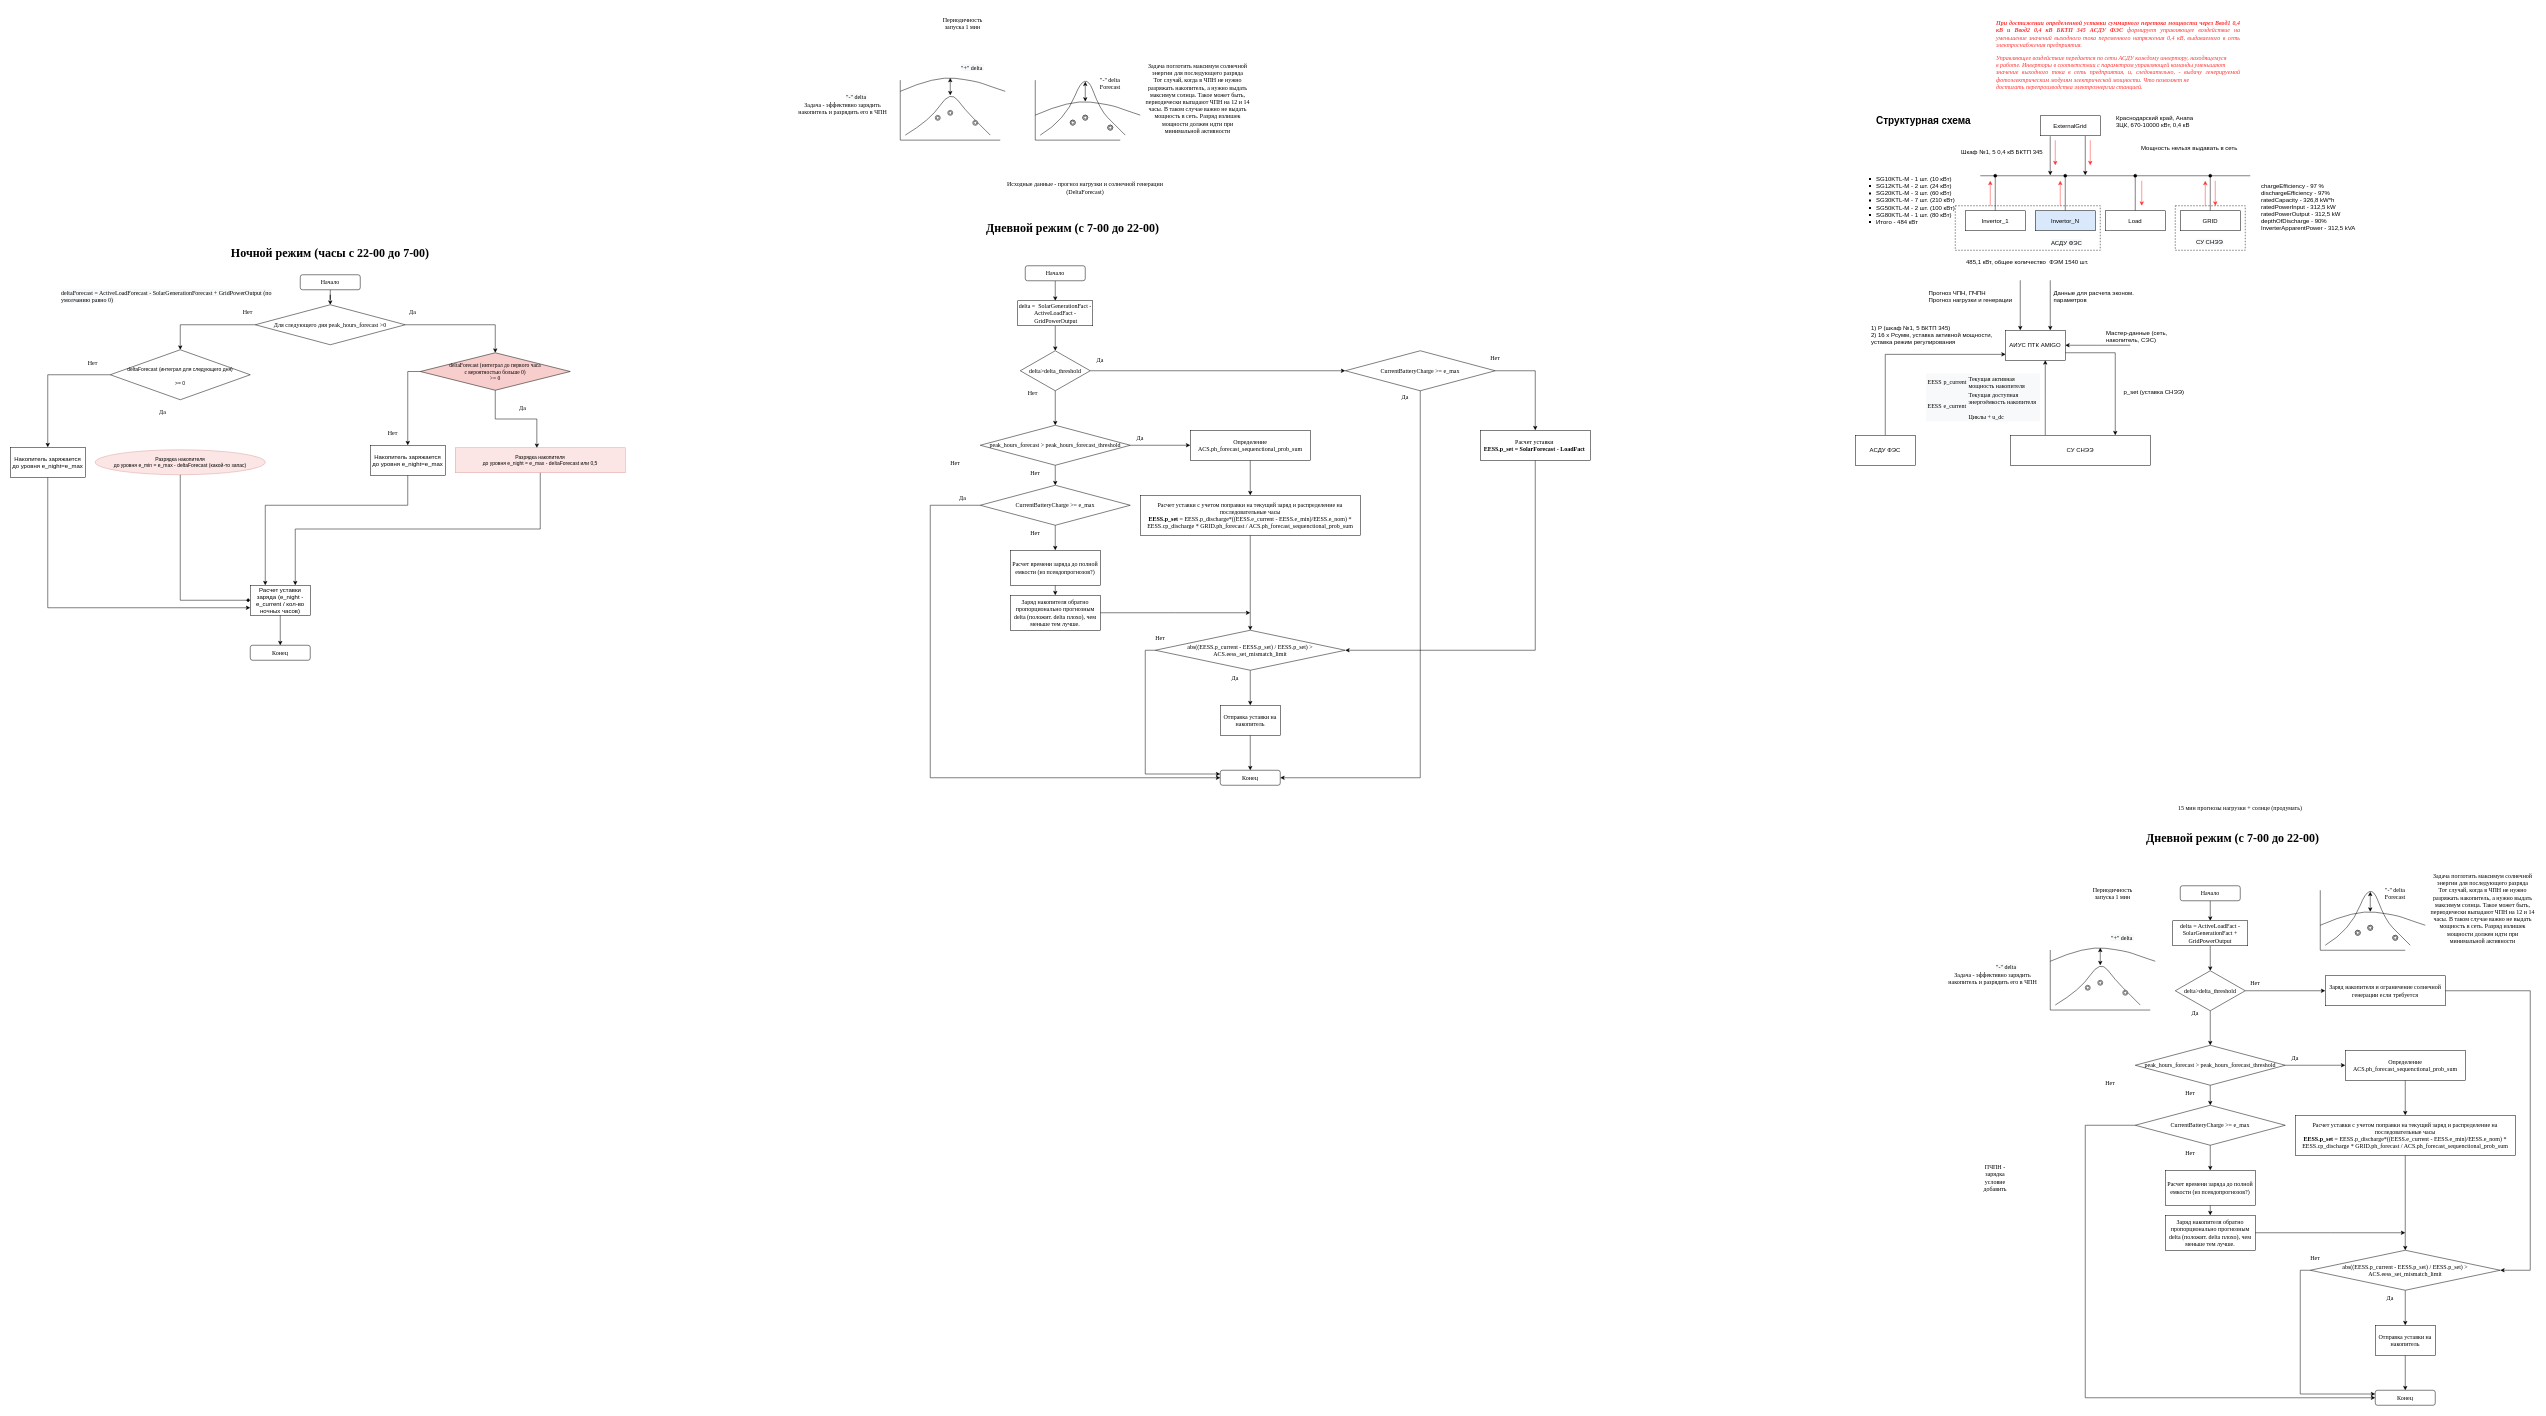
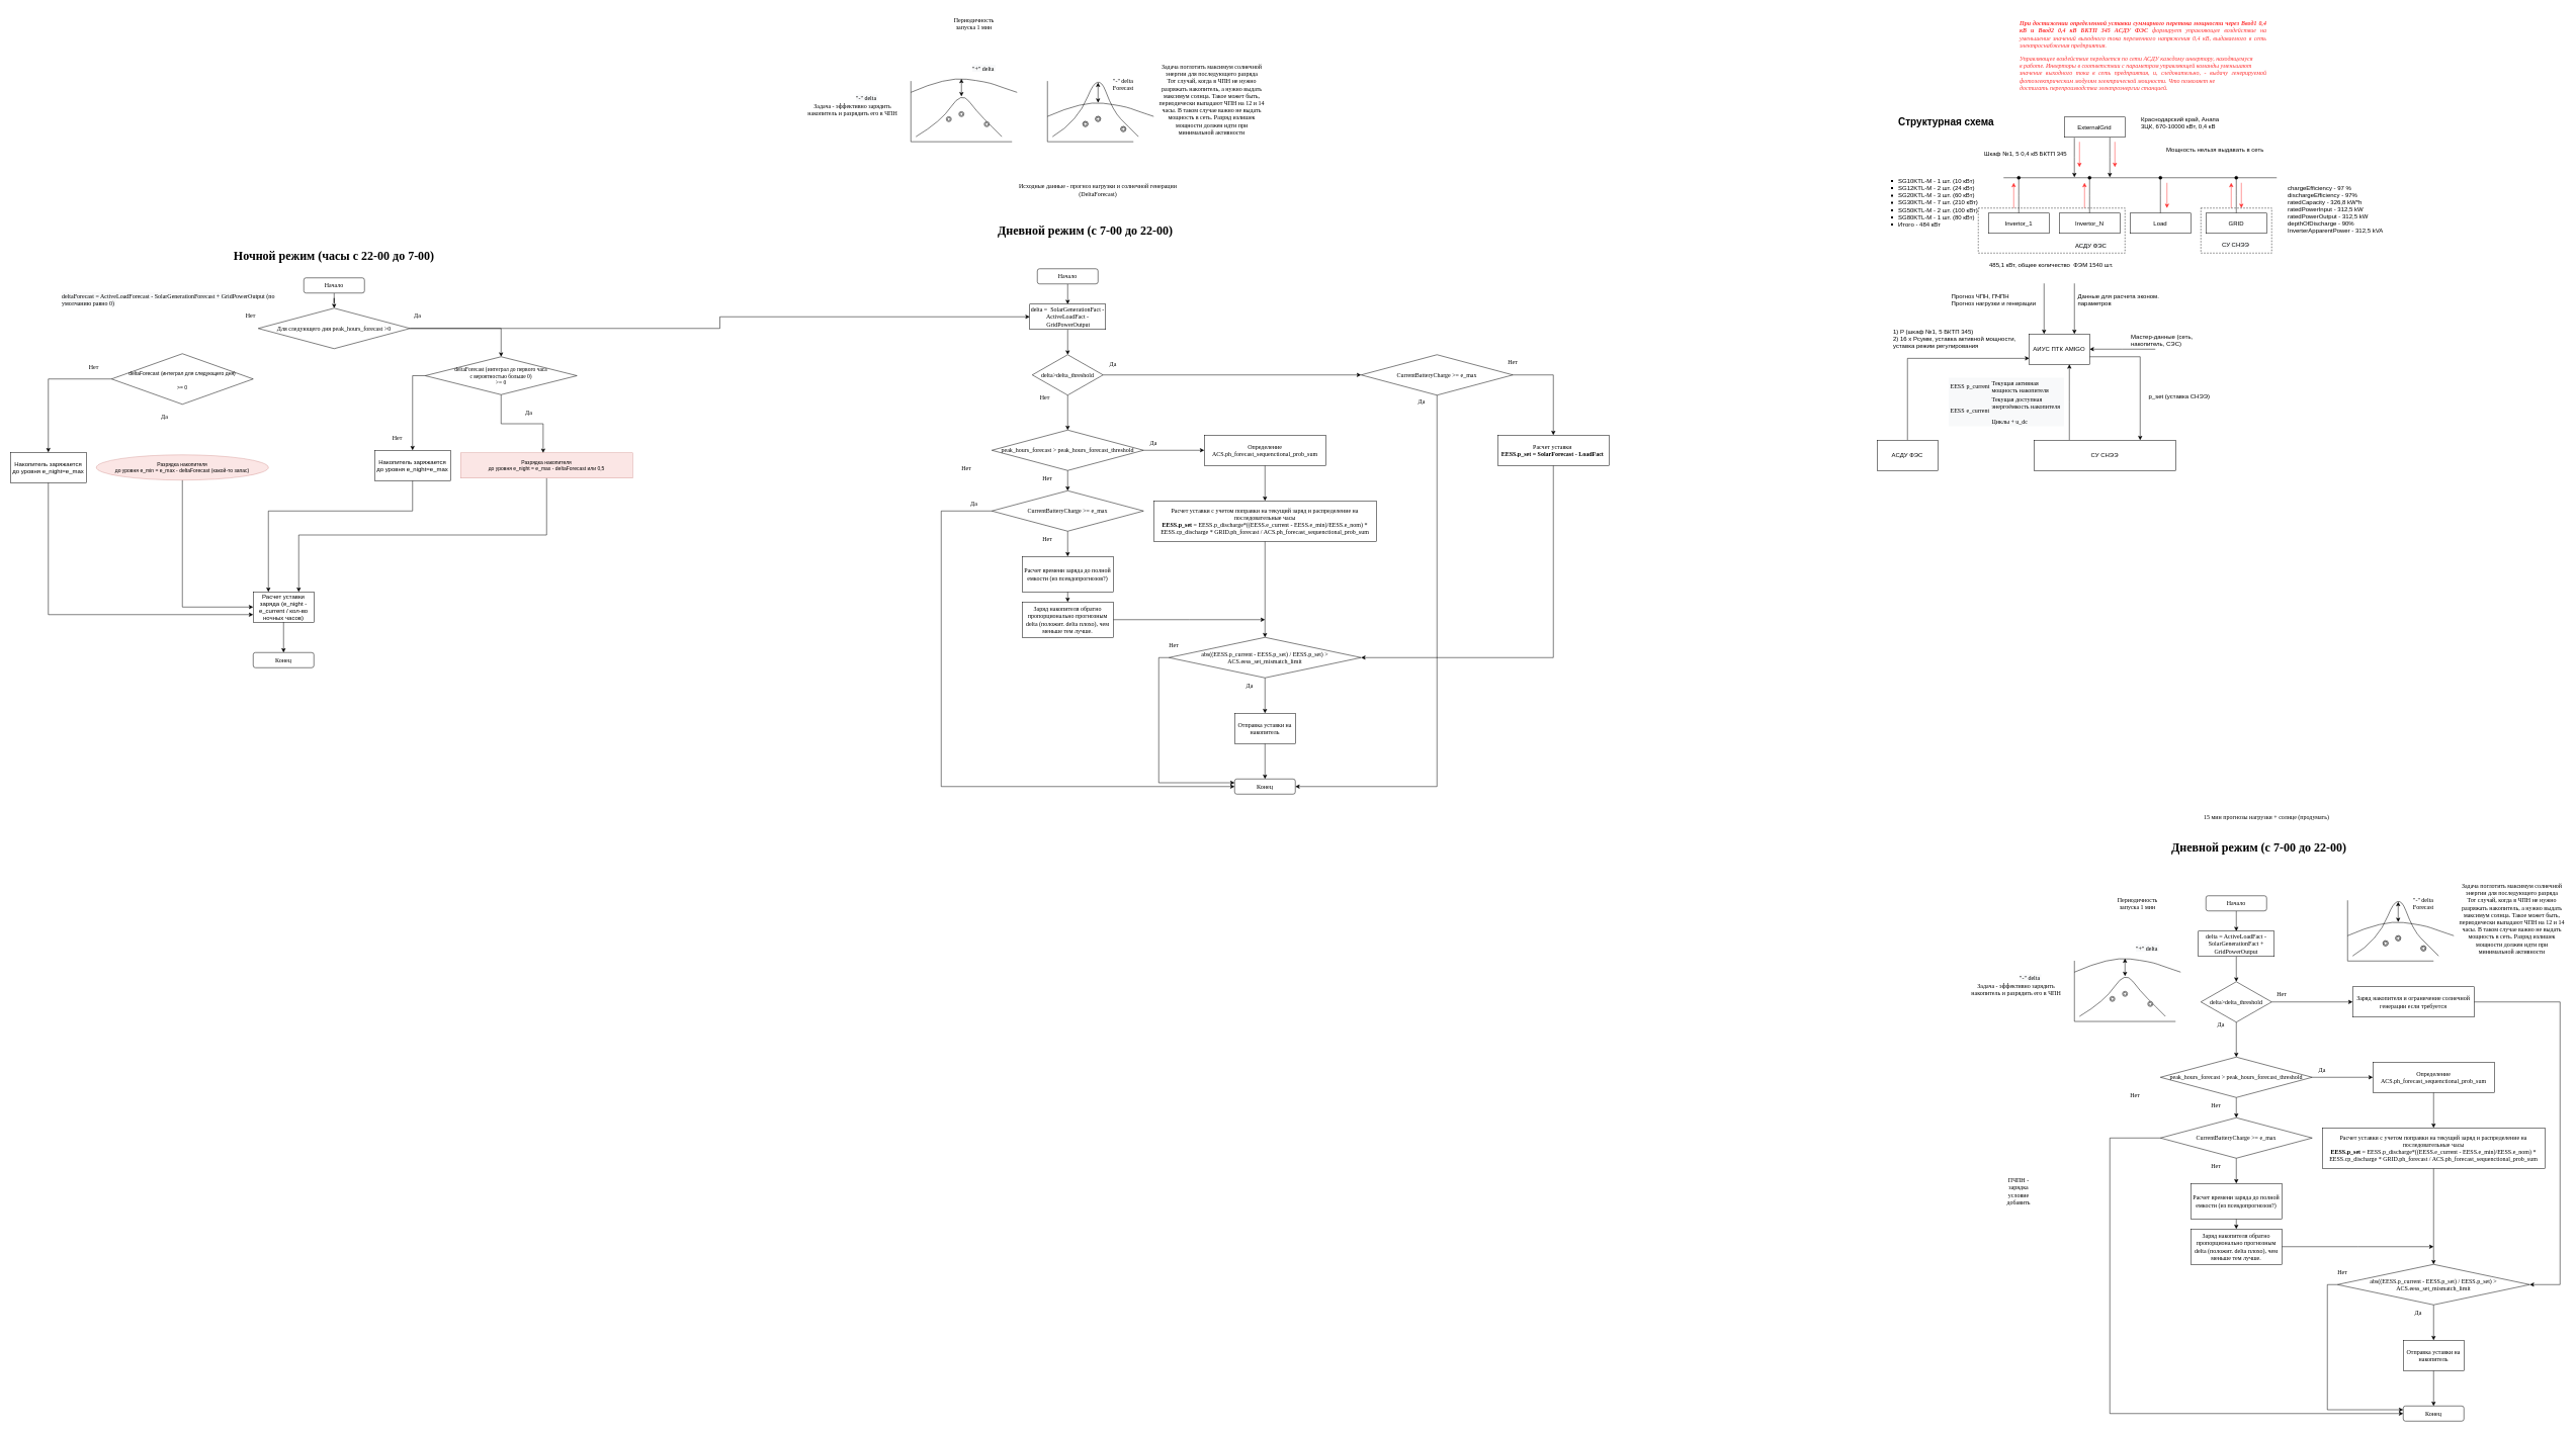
- <mxCell id="77" value="Invertor_N" style="rounded=0;whiteSpace=wrap;html=1;fillColor=#dae8fc;" parent="1" vertex="1"><mxGeometry x="4070" y="421" width="120" height="40" as="geometry" /></mxCell>
+ <mxCell id="77" value="Invertor_N" style="rounded=0;whiteSpace=wrap;html=1;" parent="1" vertex="1"><mxGeometry x="4070" y="421" width="120" height="40" as="geometry" /></mxCell>
- <mxCell id="113" style="edgeStyle=orthogonalEdgeStyle;rounded=0;orthogonalLoop=1;jettySize=auto;html=1;fontSize=24;" edge="1" parent="1" source="115" target="117"><mxGeometry relative="1" as="geometry"><mxPoint x="390" y="759" as="targetPoint" /></mxGeometry></mxCell>
+ <mxCell id="113" style="edgeStyle=orthogonalEdgeStyle;rounded=0;orthogonalLoop=1;jettySize=auto;html=1;fontSize=24;" edge="1" parent="1" source="115" target="28"><mxGeometry relative="1" as="geometry"><mxPoint x="390" y="759" as="targetPoint" /></mxGeometry></mxCell>
- <mxCell id="126" value="deltaForecast (интеграл до первого часа &#10;с вероятностью больше 0)&#10;&gt;= 0" style="rhombus;fontFamily=Times New Roman;fontSize=11;fillColor=#f8cecc;" vertex="1" parent="1"><mxGeometry x="840" y="705" width="300" height="75" as="geometry" /></mxCell>
+ <mxCell id="126" value="deltaForecast (интеграл до первого часа &#10;с вероятностью больше 0)&#10;&gt;= 0" style="rhombus;fontFamily=Times New Roman;fontSize=11;" vertex="1" parent="1"><mxGeometry x="840" y="705" width="300" height="75" as="geometry" /></mxCell>
- <mxCell id="118" style="edgeStyle=orthogonalEdgeStyle;rounded=0;orthogonalLoop=1;jettySize=auto;html=1;entryX=0;entryY=0.5;entryDx=0;entryDy=0;fontSize=12;endArrow=diamond;" edge="1" parent="1" source="119" target="131"><mxGeometry relative="1" as="geometry"><mxPoint x="360" y="1034" as="targetPoint" /></mxGeometry></mxCell>
+ <mxCell id="118" style="edgeStyle=orthogonalEdgeStyle;rounded=0;orthogonalLoop=1;jettySize=auto;html=1;entryX=0;entryY=0.5;entryDx=0;entryDy=0;fontSize=12;" edge="1" parent="1" source="119" target="131"><mxGeometry relative="1" as="geometry"><mxPoint x="360" y="1034" as="targetPoint" /></mxGeometry></mxCell>
